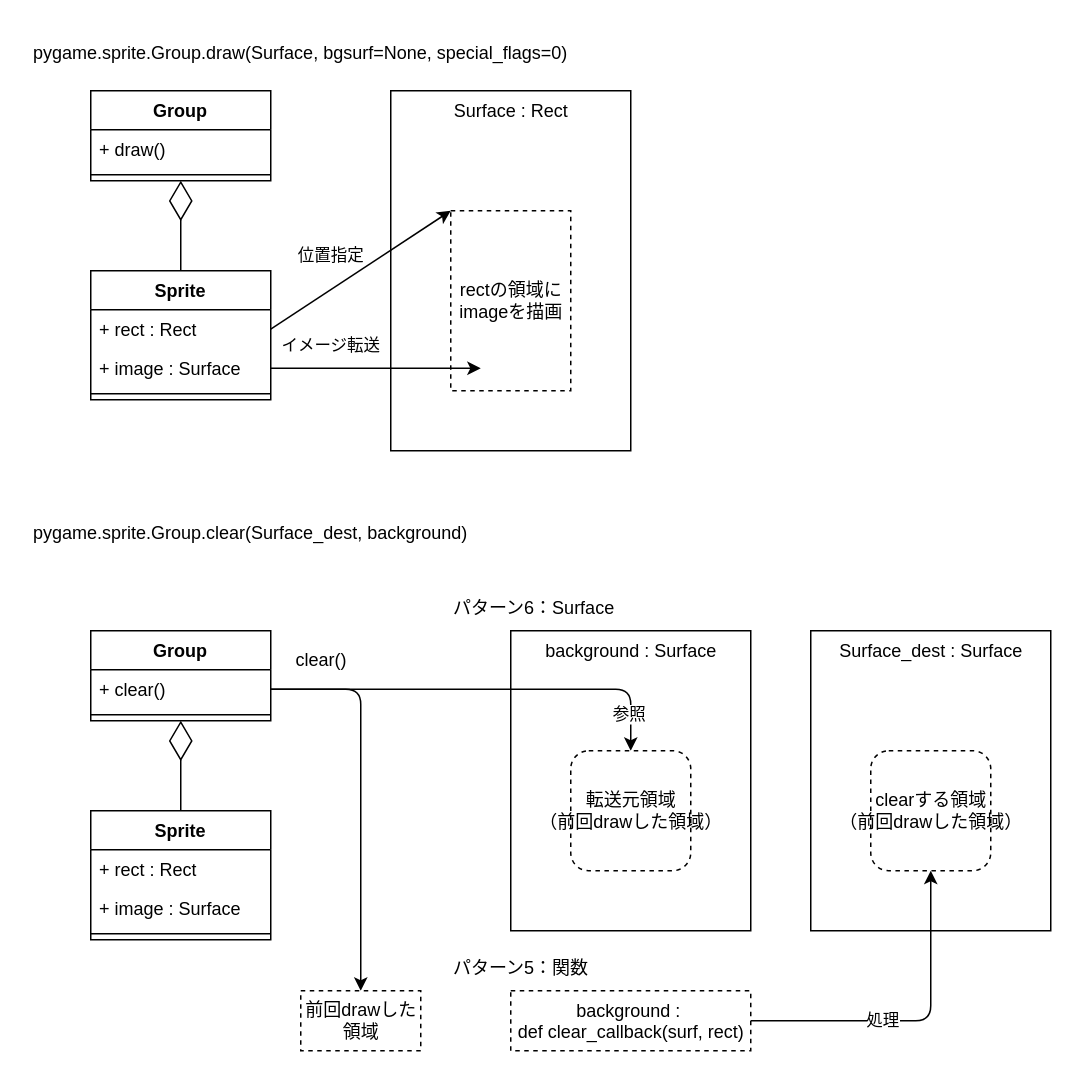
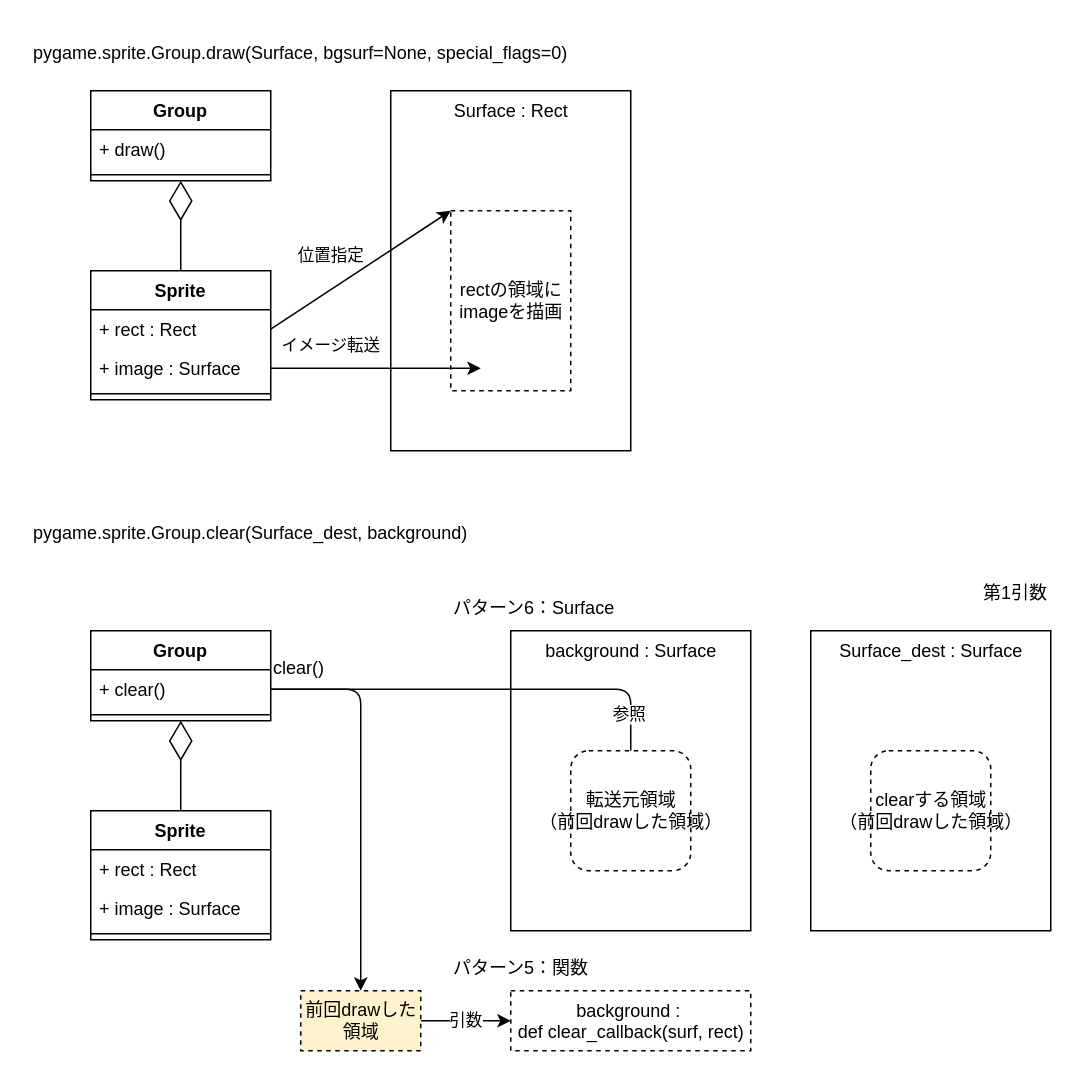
+ <mxCell id="35" value="第1引数" style="text;align=right;verticalAlign=middle;rounded=0;whiteSpace=wrap;html=1;" parent="1" vertex="1"><mxGeometry x="640" y="380" width="60" height="30" as="geometry" /></mxCell>
- <mxCell id="38" value="clear()" style="text;align=left;verticalAlign=middle;rounded=0;whiteSpace=wrap;html=1;" vertex="1" parent="1"><mxGeometry x="195" y="425" width="60" height="30" as="geometry" /></mxCell>
+ <mxCell id="38" value="clear()" style="text;align=left;verticalAlign=middle;rounded=0;whiteSpace=wrap;html=1;" vertex="1" parent="1"><mxGeometry x="180" y="430" width="60" height="30" as="geometry" /></mxCell>
- <mxCell id="24" style="edgeStyle=orthogonalEdgeStyle;html=1;entryDx=0;entryDy=0;exitDx=0;exitDy=0;" parent="1" source="17" target="34" edge="1"><mxGeometry relative="1" as="geometry"><mxPoint x="200" y="460" as="sourcePoint" /></mxGeometry></mxCell>
+ <mxCell id="24" style="edgeStyle=orthogonalEdgeStyle;html=1;entryDx=0;entryDy=0;exitDx=0;exitDy=0;endArrow=none;" parent="1" source="17" target="34" edge="1"><mxGeometry relative="1" as="geometry"><mxPoint x="200" y="460" as="sourcePoint" /></mxGeometry></mxCell>
- <mxCell id="27" value="&lt;div&gt;前回drawした&lt;/div&gt;&lt;div&gt;&lt;span style=&quot;background-color: initial;&quot;&gt;領域&lt;/span&gt;&lt;/div&gt;" style="rounded=0;dashed=1;fontStyle=0;html=1;" parent="1" vertex="1"><mxGeometry x="200" y="660" width="80" height="40" as="geometry" /></mxCell>
+ <mxCell id="27" value="&lt;div&gt;前回drawした&lt;/div&gt;&lt;div&gt;&lt;span style=&quot;background-color: initial;&quot;&gt;領域&lt;/span&gt;&lt;/div&gt;" style="rounded=0;dashed=1;fontStyle=0;html=1;fillColor=#fff2cc;" parent="1" vertex="1"><mxGeometry x="200" y="660" width="80" height="40" as="geometry" /></mxCell>
+ <mxCell id="26" value="引数" style="edgeStyle=orthogonalEdgeStyle;html=1;entryX=0;entryY=0.5;entryDx=0;entryDy=0;" parent="1" source="27" target="30" edge="1"><mxGeometry relative="1" as="geometry" /></mxCell>
- <mxCell id="33" value="処理" style="edgeStyle=orthogonalEdgeStyle;html=1;entryX=0.5;entryY=1;entryDx=0;entryDy=0;exitX=1;exitY=0.5;exitDx=0;exitDy=0;" parent="1" source="30" target="14" edge="1"><mxGeometry x="-0.2" relative="1" as="geometry"><mxPoint x="580" y="740" as="targetPoint" /><mxPoint as="offset" /></mxGeometry></mxCell>
